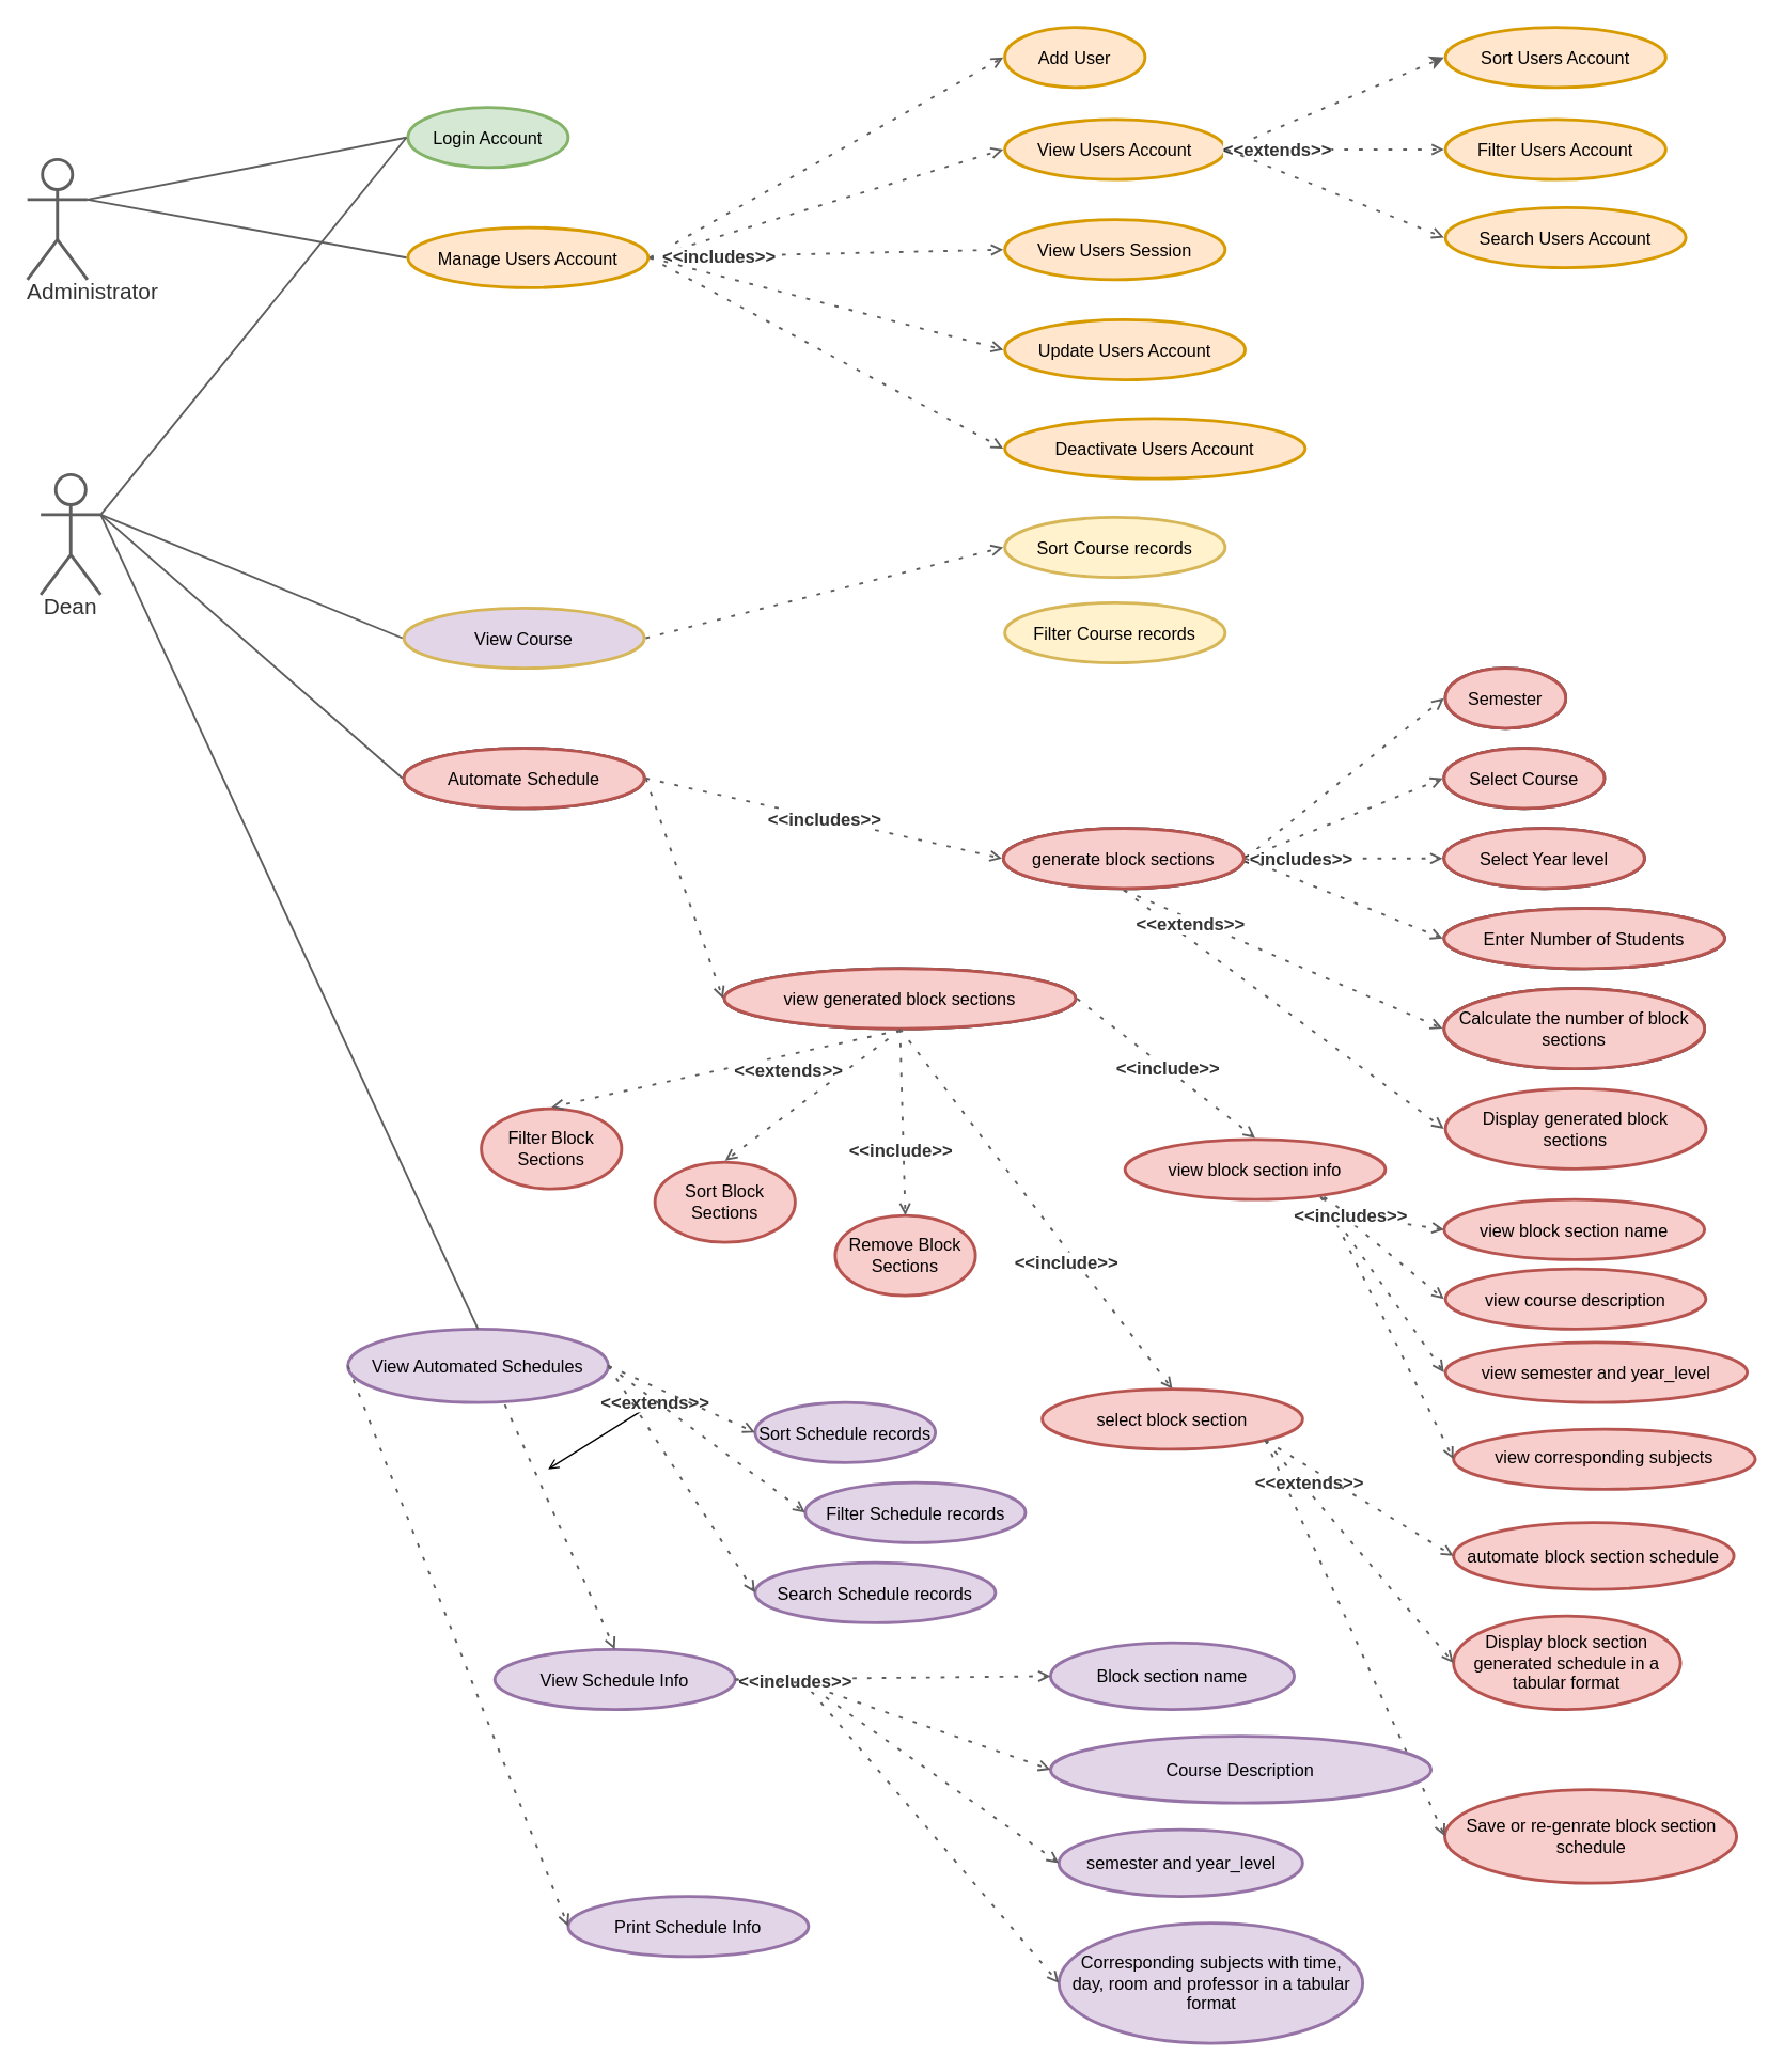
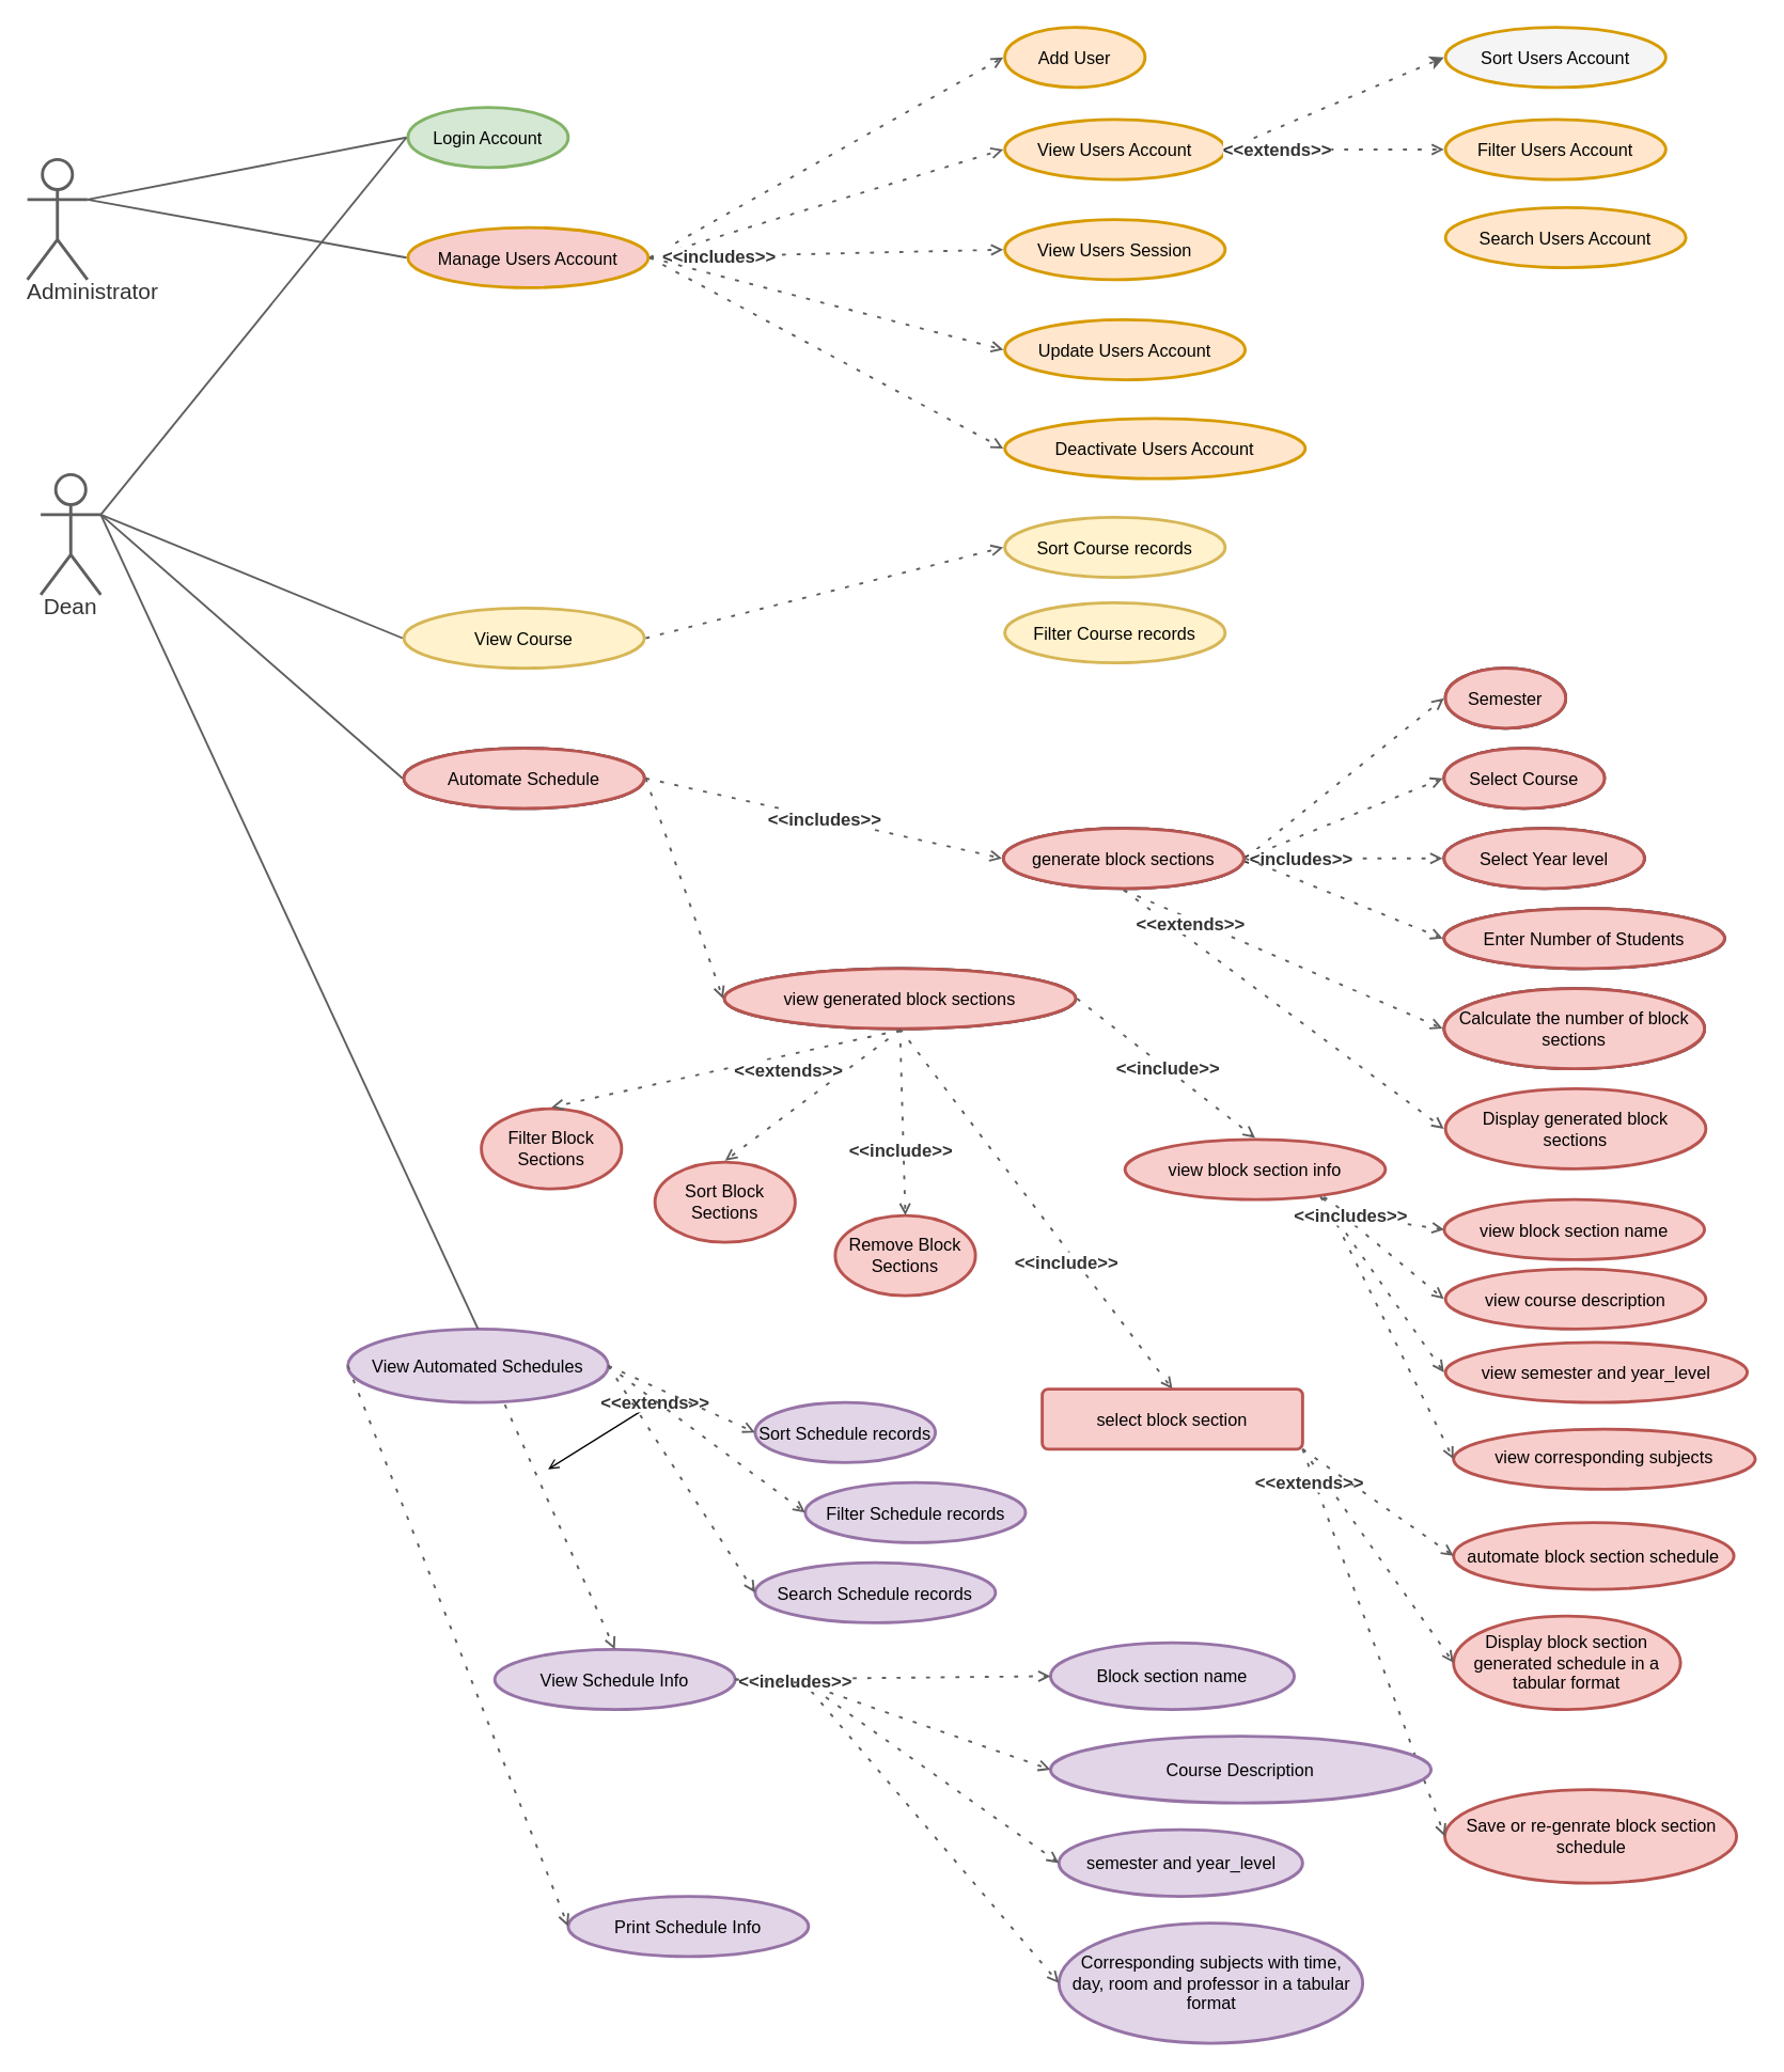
- <mxCell id="12" value="Sort Users Account" style="html=1;overflow=block;blockSpacing=1;whiteSpace=wrap;ellipse;whiteSpace=wrap;fontSize=13;spacing=3.8;strokeColor=#d79b00;strokeOpacity=100;rounded=1;absoluteArcSize=1;arcSize=9;strokeWidth=2.3;fillColor=#ffe6cc;" vertex="1" parent="1"><mxGeometry x="1082" y="20" width="165" height="45" as="geometry" /></mxCell>
+ <mxCell id="12" value="Sort Users Account" style="html=1;overflow=block;blockSpacing=1;whiteSpace=wrap;ellipse;whiteSpace=wrap;fontSize=13;spacing=3.8;strokeColor=#d79b00;strokeOpacity=100;rounded=1;absoluteArcSize=1;arcSize=9;strokeWidth=2.3;fillColor=#f5f5f5;" vertex="1" parent="1"><mxGeometry x="1082" y="20" width="165" height="45" as="geometry" /></mxCell>
- <mxCell id="42" value="" style="html=1;jettySize=18;whiteSpace=wrap;fontSize=13;strokeColor=#5E5E5E;dashed=1;fixDash=1;dashPattern=3 8;strokeWidth=1.5;rounded=0;startArrow=none;;endArrow=open;;exitX=1.007;exitY=0.5;exitPerimeter=0;entryX=-0.006;entryY=0.5;entryPerimeter=0;" edge="1" parent="1" source="8" target="14"><mxGeometry width="100" height="100" relative="1" as="geometry"><Array as="points" /></mxGeometry></mxCell>
- <mxCell id="5" value="Manage Users Account" style="html=1;overflow=block;blockSpacing=1;whiteSpace=wrap;ellipse;whiteSpace=wrap;fontSize=13;spacing=3.8;strokeColor=#d79b00;strokeOpacity=100;rounded=1;absoluteArcSize=1;arcSize=9;strokeWidth=2.3;fillColor=#ffe6cc;" vertex="1" parent="1"><mxGeometry x="305" y="170" width="180" height="45" as="geometry" /></mxCell>
+ <mxCell id="5" value="Manage Users Account" style="html=1;overflow=block;blockSpacing=1;whiteSpace=wrap;ellipse;whiteSpace=wrap;fontSize=13;spacing=3.8;strokeColor=#d79b00;strokeOpacity=100;rounded=1;absoluteArcSize=1;arcSize=9;strokeWidth=2.3;fillColor=#f8cecc;" vertex="1" parent="1"><mxGeometry x="305" y="170" width="180" height="45" as="geometry" /></mxCell>
- <mxCell id="17" value="View Course" style="html=1;overflow=block;blockSpacing=1;whiteSpace=wrap;ellipse;whiteSpace=wrap;fontSize=13;spacing=3.8;strokeColor=#d6b656;strokeOpacity=100;rounded=1;absoluteArcSize=1;arcSize=9;strokeWidth=2.3;fillColor=#e1d5e7;" vertex="1" parent="1"><mxGeometry x="302" y="455" width="180" height="45" as="geometry" /></mxCell>
+ <mxCell id="17" value="View Course" style="html=1;overflow=block;blockSpacing=1;whiteSpace=wrap;ellipse;whiteSpace=wrap;fontSize=13;spacing=3.8;strokeColor=#d6b656;strokeOpacity=100;rounded=1;absoluteArcSize=1;arcSize=9;strokeWidth=2.3;fillColor=#fff2cc;" vertex="1" parent="1"><mxGeometry x="302" y="455" width="180" height="45" as="geometry" /></mxCell>
- <mxCell id="70" value="select block section" style="html=1;overflow=block;blockSpacing=1;whiteSpace=wrap;ellipse;whiteSpace=wrap;fontSize=13;spacing=3.8;strokeColor=#b85450;strokeOpacity=100;rounded=1;absoluteArcSize=1;arcSize=9;strokeWidth=2.3;fillColor=#f8cecc;" vertex="1" parent="1"><mxGeometry x="780" y="1040" width="195" height="45" as="geometry" /></mxCell>
+ <mxCell id="70" value="select block section" style="html=1;overflow=block;blockSpacing=1;whiteSpace=wrap;whiteSpace=wrap;fontSize=13;spacing=3.8;strokeColor=#b85450;strokeOpacity=100;absoluteArcSize=1;arcSize=9;strokeWidth=2.3;fillColor=#f8cecc;rounded=1;" vertex="1" parent="1"><mxGeometry x="780" y="1040" width="195" height="45" as="geometry" /></mxCell>
